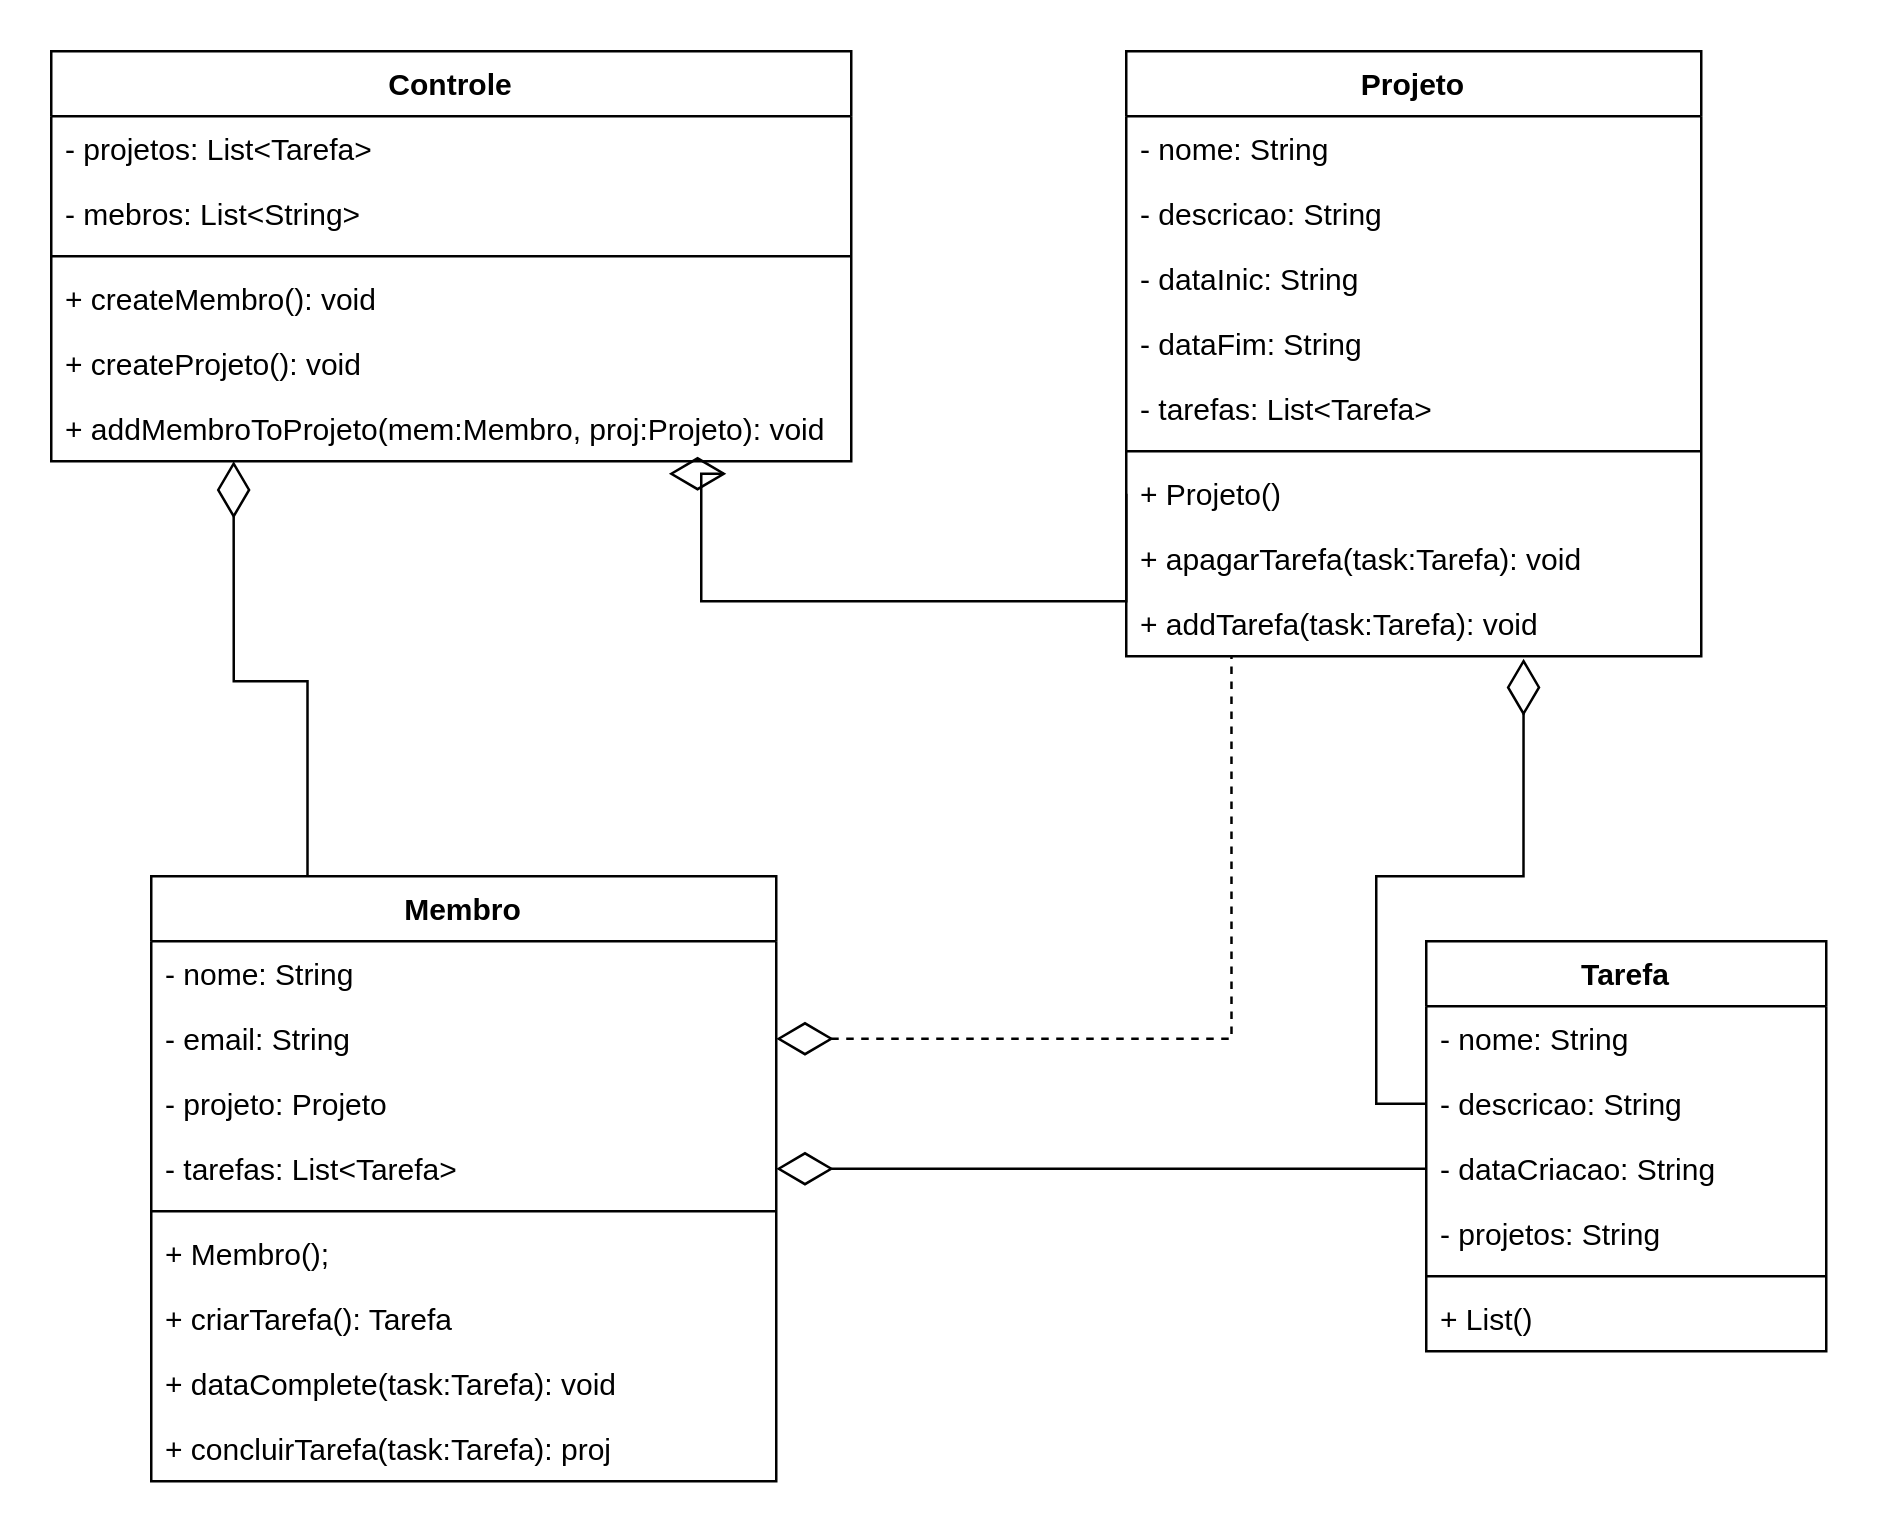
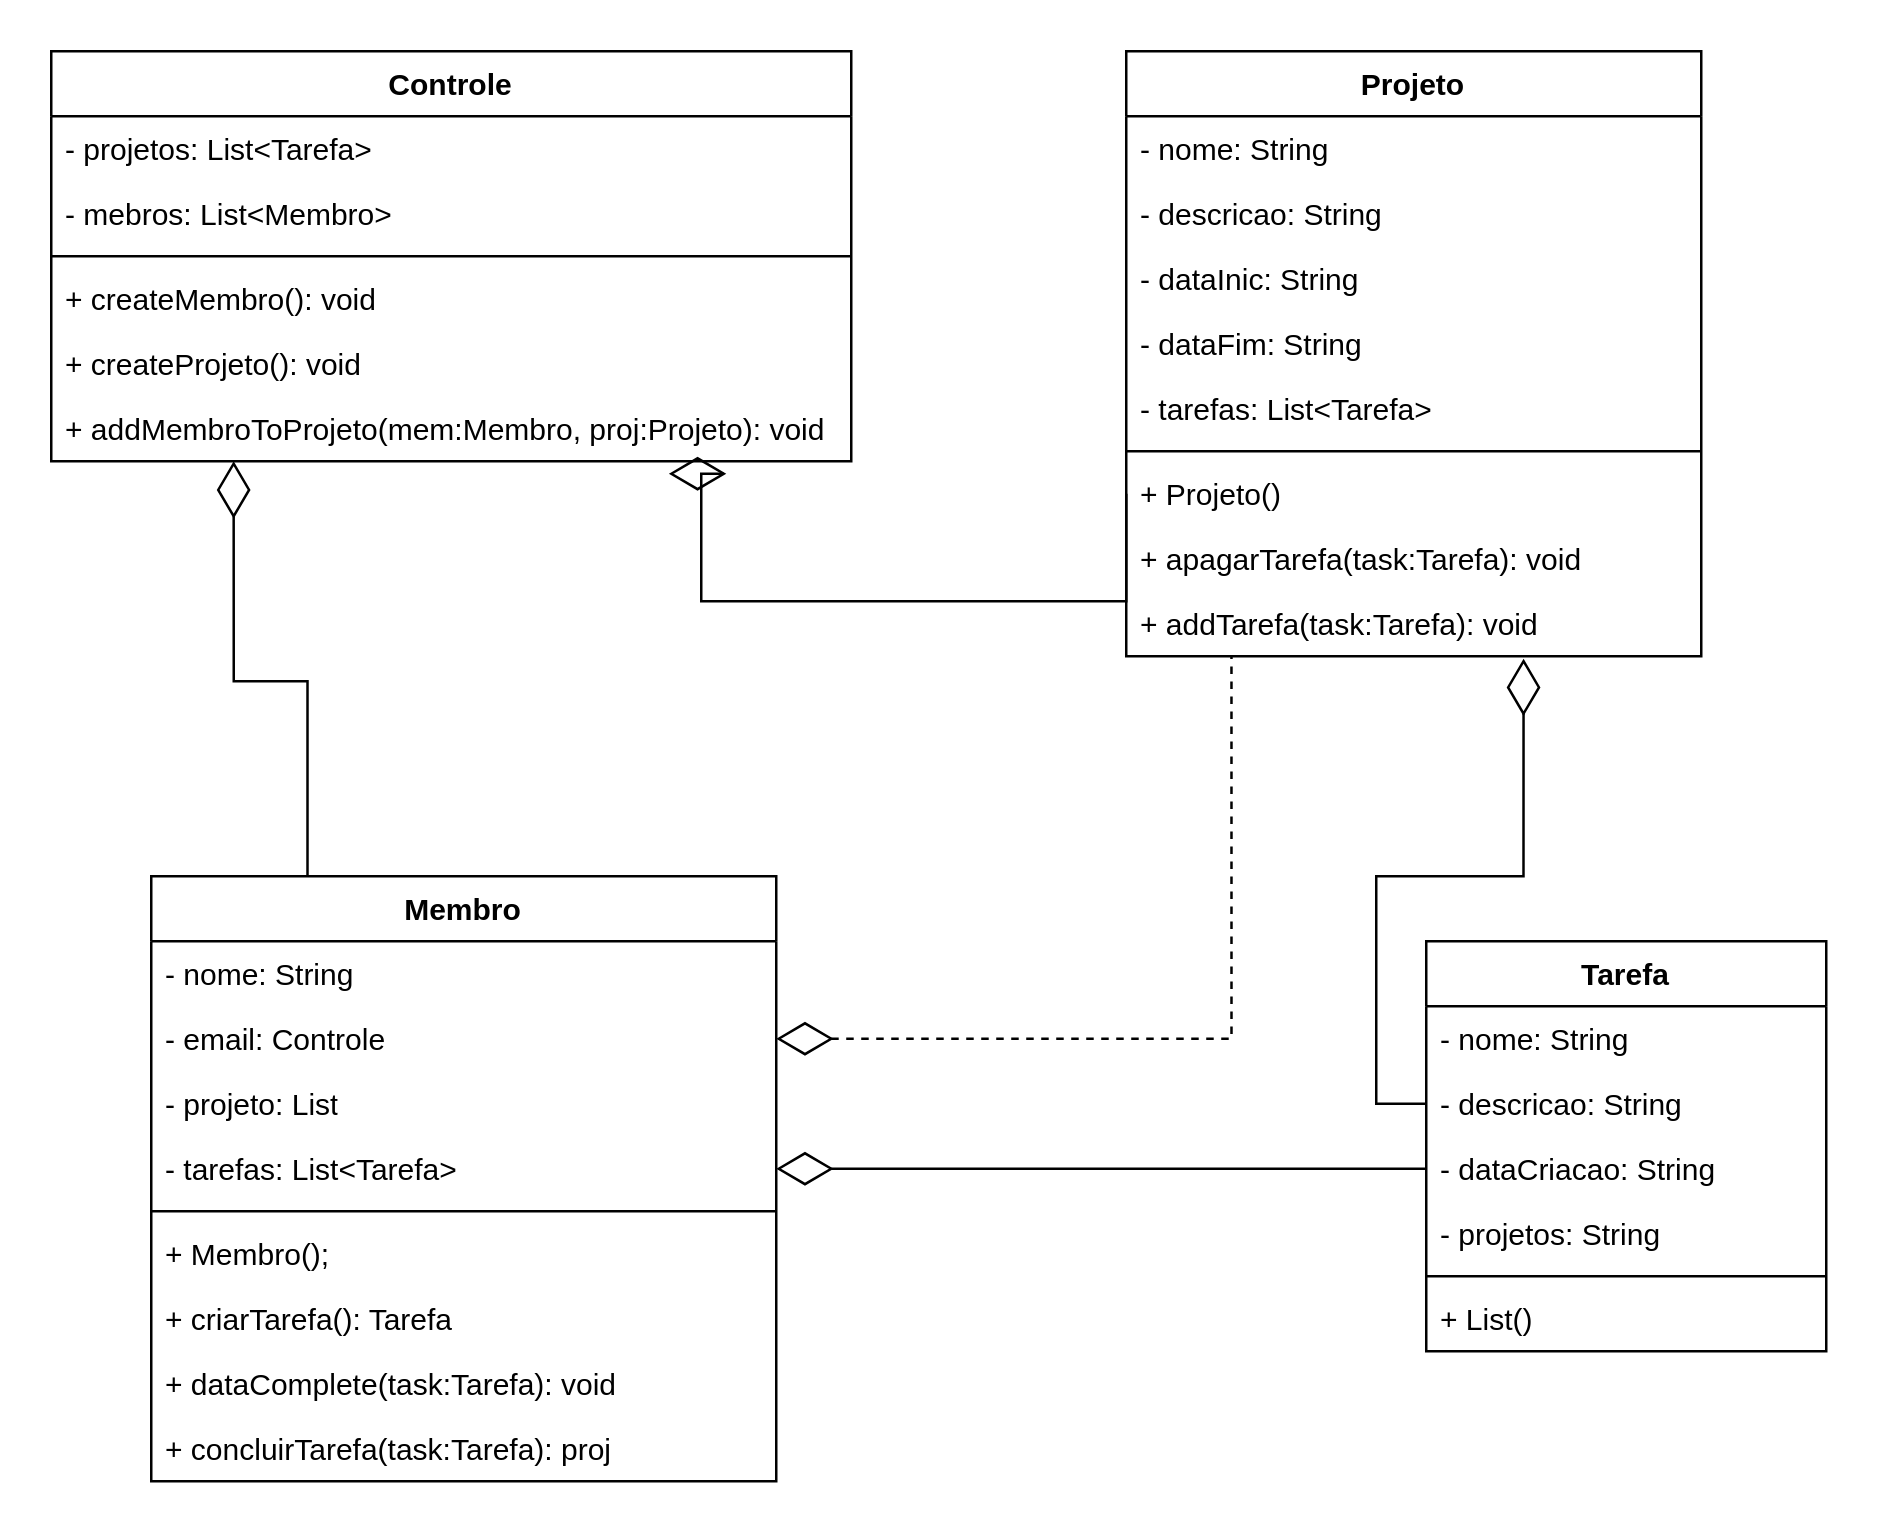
- <mxCell id="32" value="- mebros: List&amp;lt;String&amp;gt;" style="text;strokeColor=none;fillColor=none;align=left;verticalAlign=top;spacingLeft=4;spacingRight=4;overflow=hidden;rotatable=0;points=[[0,0.5],[1,0.5]];portConstraint=eastwest;whiteSpace=wrap;html=1;" vertex="1" parent="30"><mxGeometry y="52" width="320" height="26" as="geometry" /></mxCell>
+ <mxCell id="32" value="- mebros: List&amp;lt;Membro&amp;gt;" style="text;strokeColor=none;fillColor=none;align=left;verticalAlign=top;spacingLeft=4;spacingRight=4;overflow=hidden;rotatable=0;points=[[0,0.5],[1,0.5]];portConstraint=eastwest;whiteSpace=wrap;html=1;" vertex="1" parent="30"><mxGeometry y="52" width="320" height="26" as="geometry" /></mxCell>
- <mxCell id="22" value="- email: String" style="text;strokeColor=none;fillColor=none;align=left;verticalAlign=top;spacingLeft=4;spacingRight=4;overflow=hidden;rotatable=0;points=[[0,0.5],[1,0.5]];portConstraint=eastwest;whiteSpace=wrap;html=1;" vertex="1" parent="20"><mxGeometry y="52" width="250" height="26" as="geometry" /></mxCell>
+ <mxCell id="22" value="- email: Controle" style="text;strokeColor=none;fillColor=none;align=left;verticalAlign=top;spacingLeft=4;spacingRight=4;overflow=hidden;rotatable=0;points=[[0,0.5],[1,0.5]];portConstraint=eastwest;whiteSpace=wrap;html=1;" vertex="1" parent="20"><mxGeometry y="52" width="250" height="26" as="geometry" /></mxCell>
- <mxCell id="23" value="- projeto: Projeto" style="text;strokeColor=none;fillColor=none;align=left;verticalAlign=top;spacingLeft=4;spacingRight=4;overflow=hidden;rotatable=0;points=[[0,0.5],[1,0.5]];portConstraint=eastwest;whiteSpace=wrap;html=1;" vertex="1" parent="20"><mxGeometry y="78" width="250" height="26" as="geometry" /></mxCell>
+ <mxCell id="23" value="- projeto: List" style="text;strokeColor=none;fillColor=none;align=left;verticalAlign=top;spacingLeft=4;spacingRight=4;overflow=hidden;rotatable=0;points=[[0,0.5],[1,0.5]];portConstraint=eastwest;whiteSpace=wrap;html=1;" vertex="1" parent="20"><mxGeometry y="78" width="250" height="26" as="geometry" /></mxCell>
